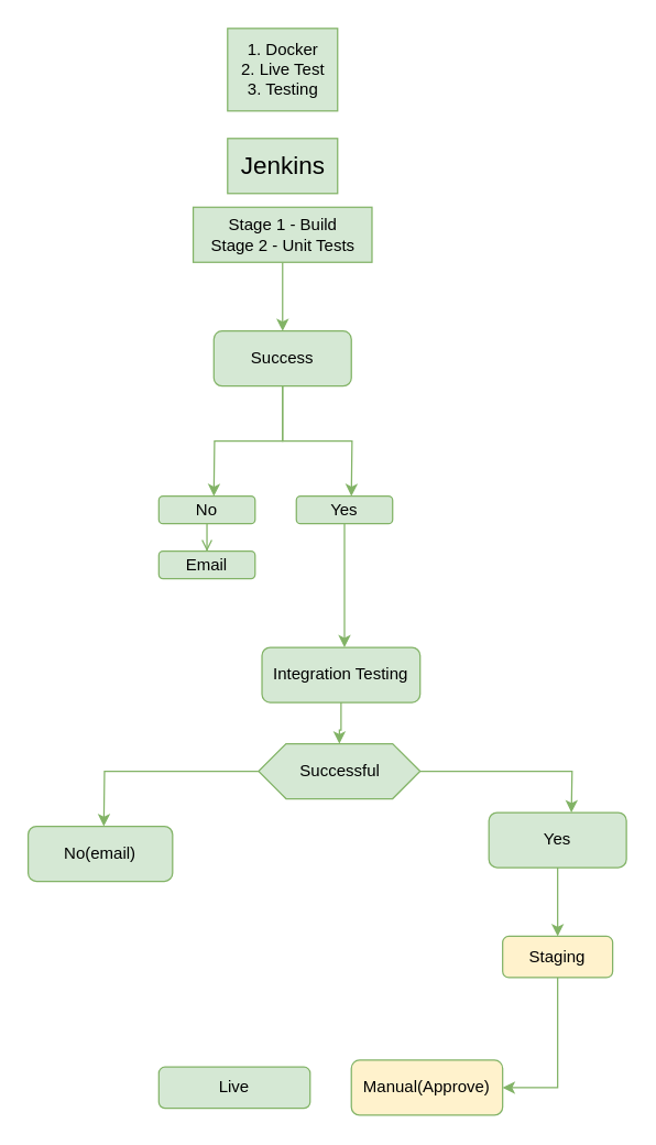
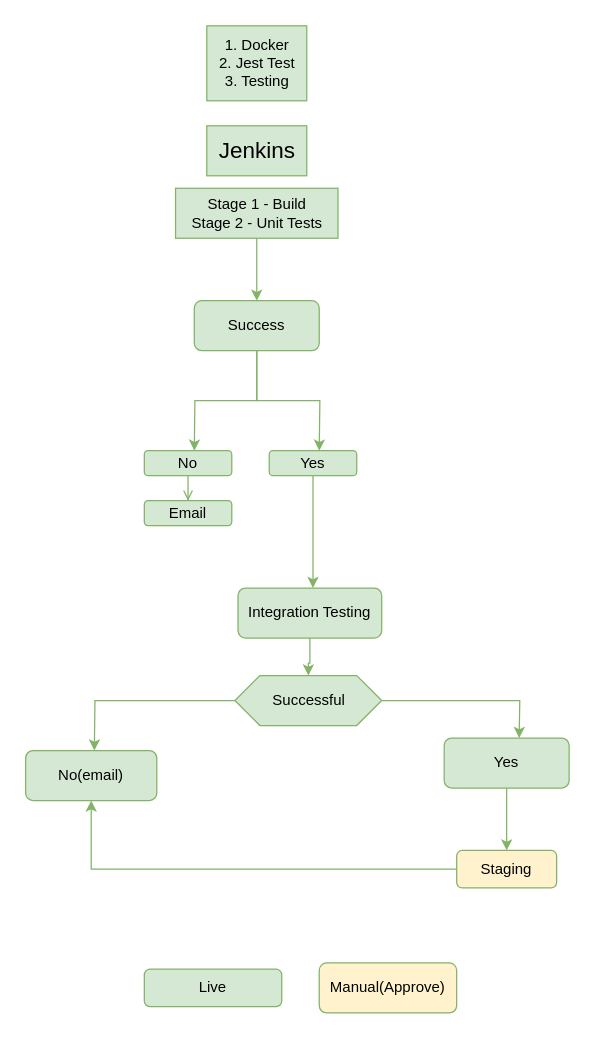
- <mxCell id="2" value="1. Docker&lt;br style=&quot;border-color: var(--border-color);&quot;&gt;&lt;span style=&quot;&quot;&gt;2. Live Test&lt;/span&gt;&lt;br style=&quot;border-color: var(--border-color);&quot;&gt;&lt;span style=&quot;&quot;&gt;3. Testing&lt;/span&gt;" style="text;html=1;align=center;verticalAlign=middle;resizable=0;points=[];autosize=1;strokeColor=#82b366;fillColor=#d5e8d4;" parent="1" vertex="1"><mxGeometry x="165" y="20" width="80" height="60" as="geometry" /></mxCell>
+ <mxCell id="2" value="1. Docker&lt;br style=&quot;border-color: var(--border-color);&quot;&gt;&lt;span style=&quot;&quot;&gt;2. Jest Test&lt;/span&gt;&lt;br style=&quot;border-color: var(--border-color);&quot;&gt;&lt;span style=&quot;&quot;&gt;3. Testing&lt;/span&gt;" style="text;html=1;align=center;verticalAlign=middle;resizable=0;points=[];autosize=1;strokeColor=#82b366;fillColor=#d5e8d4;" parent="1" vertex="1"><mxGeometry x="165" y="20" width="80" height="60" as="geometry" /></mxCell>
- <mxCell id="22" style="edgeStyle=orthogonalEdgeStyle;rounded=0;orthogonalLoop=1;jettySize=auto;html=1;entryX=1;entryY=0.5;entryDx=0;entryDy=0;fillColor=#d5e8d4;strokeColor=#82b366;" parent="1" source="23" target="24" edge="1"><mxGeometry relative="1" as="geometry" /></mxCell>
+ <mxCell id="22" style="edgeStyle=orthogonalEdgeStyle;rounded=0;orthogonalLoop=1;jettySize=auto;html=1;fillColor=#d5e8d4;strokeColor=#82b366;" parent="1" source="23" target="19" edge="1"><mxGeometry relative="1" as="geometry" /></mxCell>
